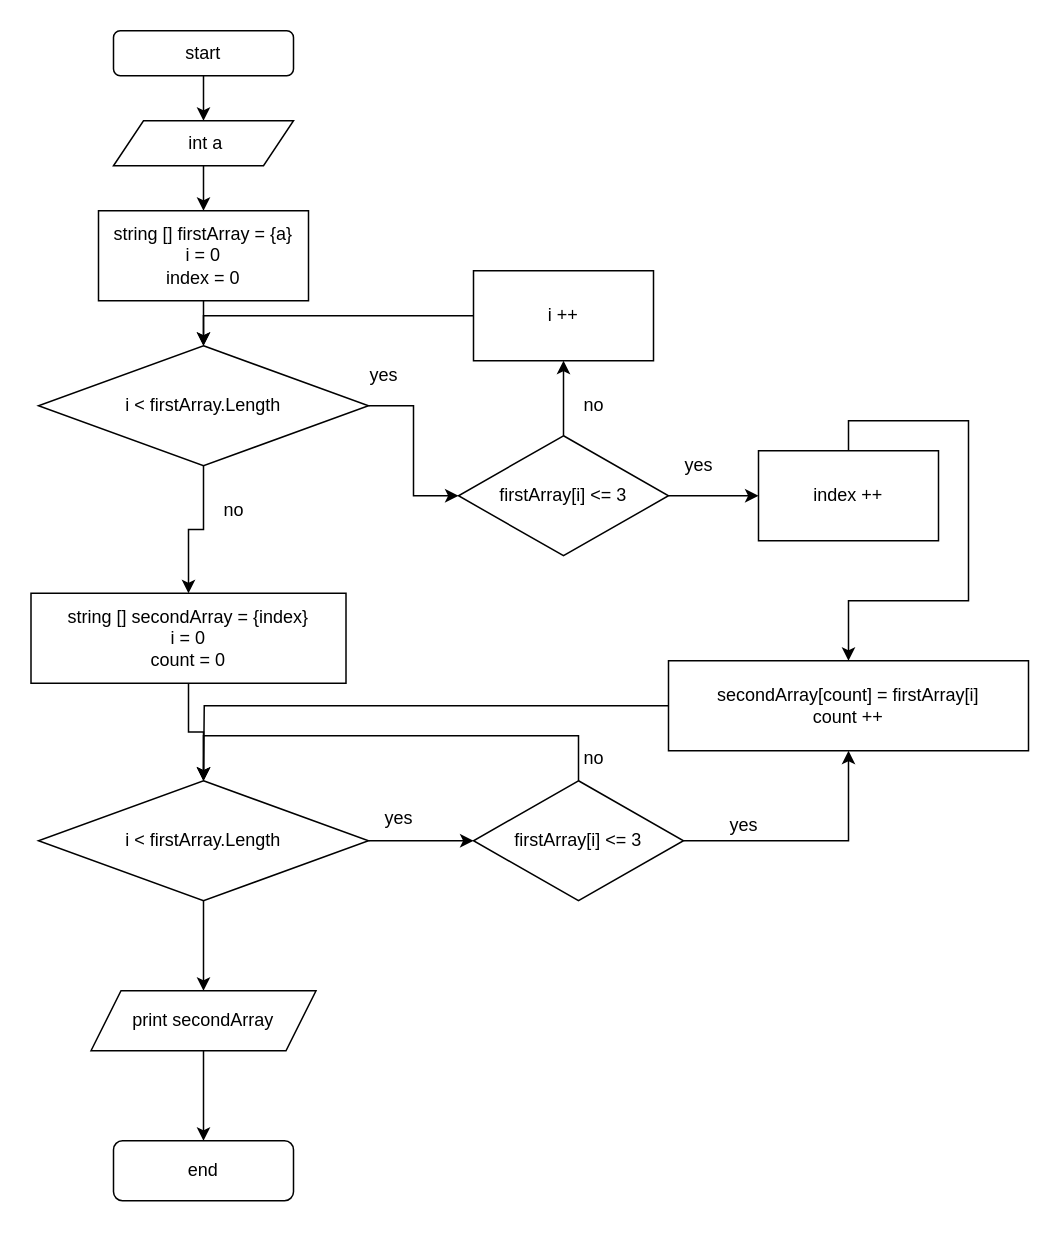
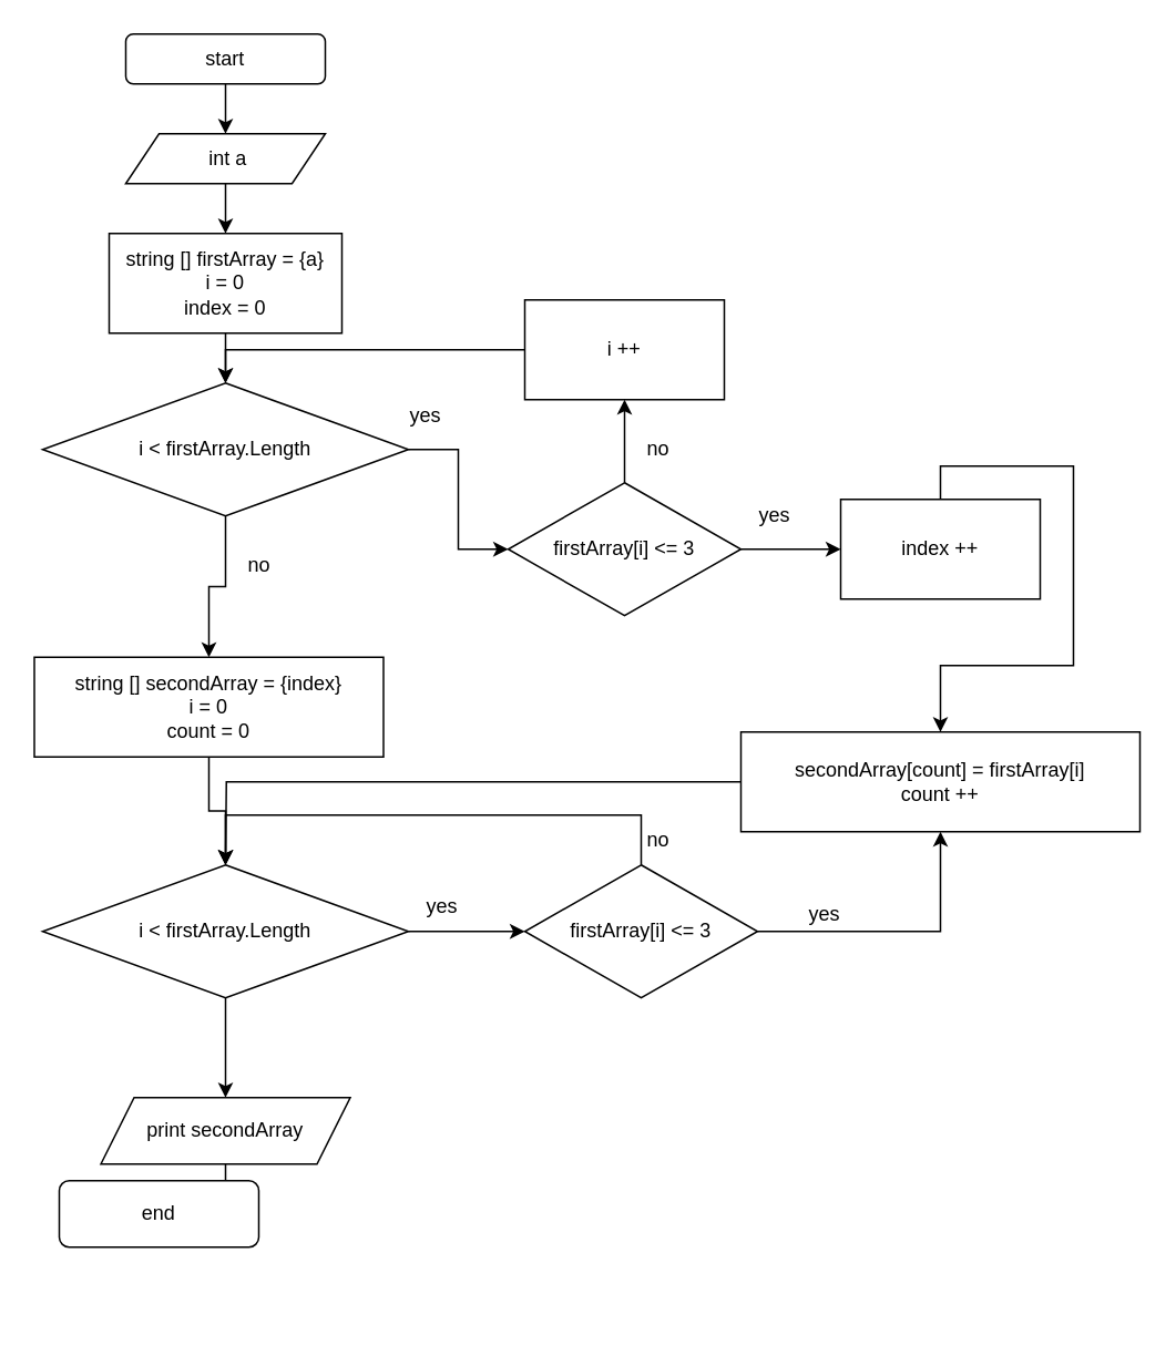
- <mxCell id="37" value="end&lt;br&gt;" style="rounded=1;whiteSpace=wrap;html=1;" vertex="1" parent="1"><mxGeometry x="75" y="760" width="120" height="40" as="geometry" /></mxCell>
+ <mxCell id="37" value="end&lt;br&gt;" style="rounded=1;whiteSpace=wrap;html=1;" vertex="1" parent="1"><mxGeometry x="35" y="710" width="120" height="40" as="geometry" /></mxCell>
